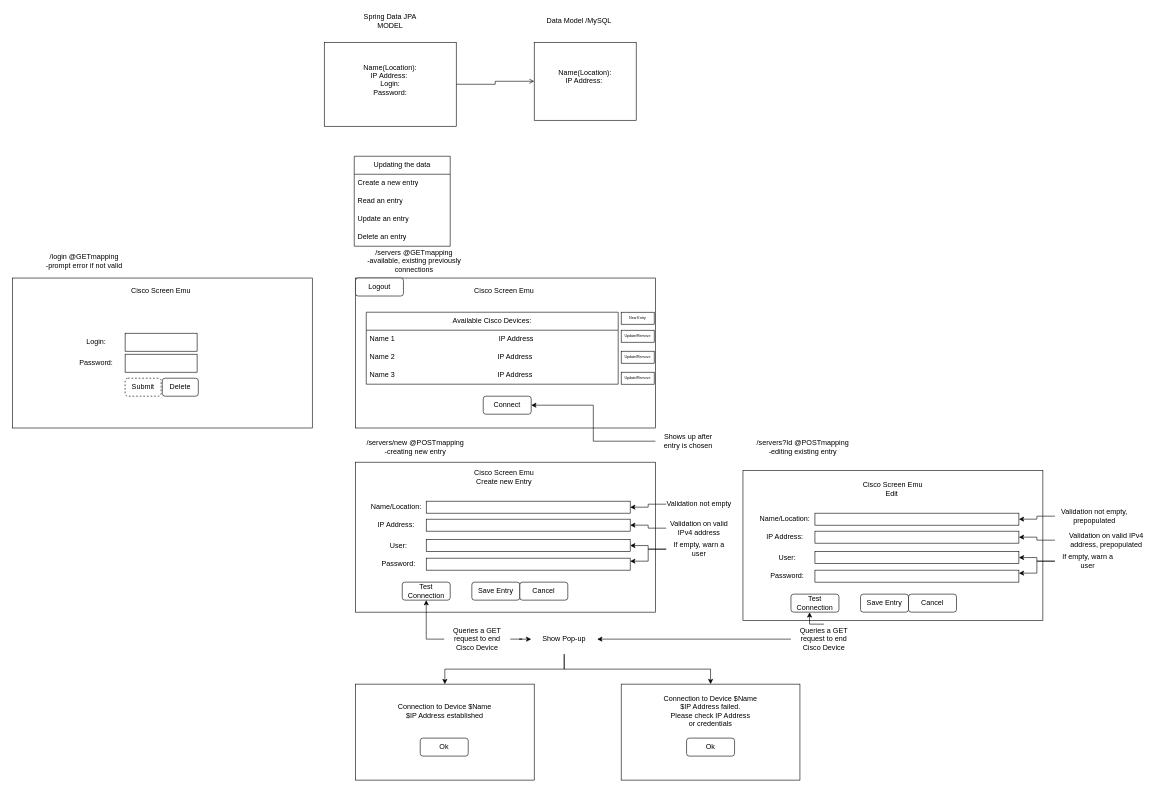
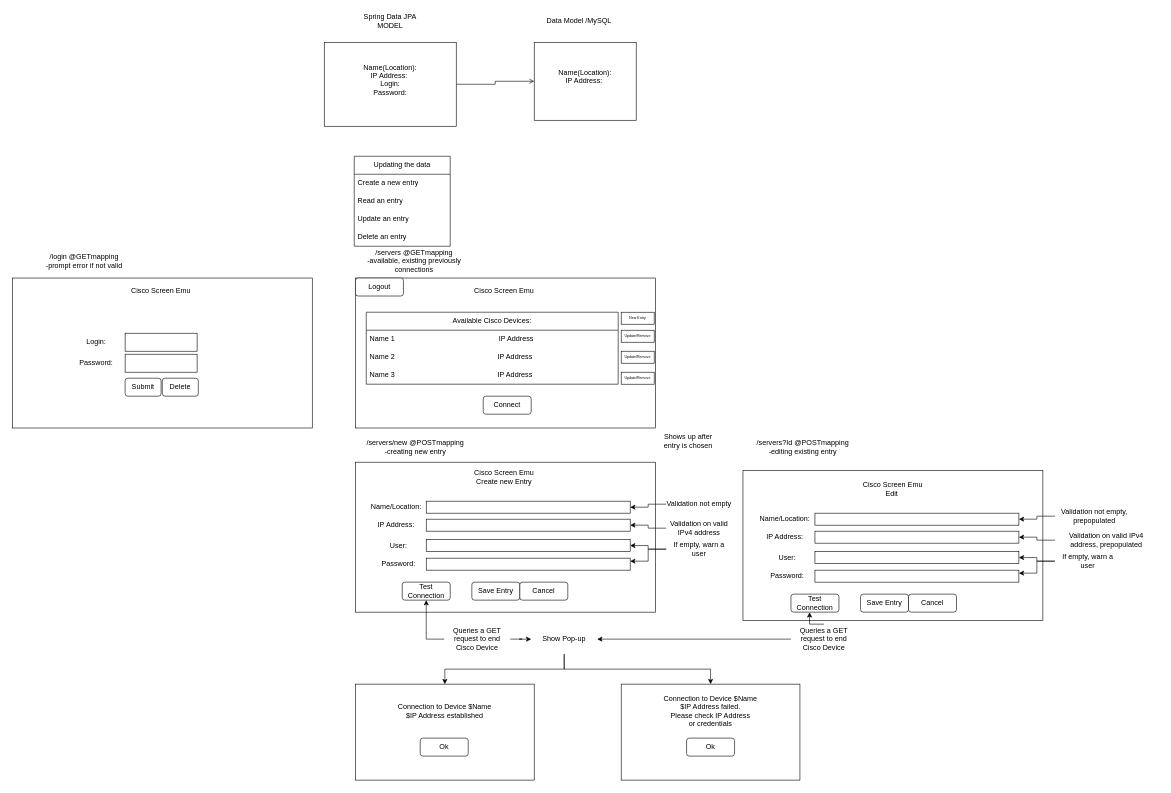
- <mxCell id="90" value="Submit" style="rounded=1;whiteSpace=wrap;html=1;dashed=1;" vertex="1" parent="1"><mxGeometry x="208" y="630" width="60" height="30" as="geometry" /></mxCell>
+ <mxCell id="90" value="Submit" style="rounded=1;whiteSpace=wrap;html=1;" vertex="1" parent="1"><mxGeometry x="208" y="630" width="60" height="30" as="geometry" /></mxCell>
- <mxCell id="45" style="edgeStyle=orthogonalEdgeStyle;rounded=0;orthogonalLoop=1;jettySize=auto;html=1;exitX=0;exitY=0.5;exitDx=0;exitDy=0;entryX=1;entryY=0.5;entryDx=0;entryDy=0;" edge="1" parent="1" source="46" target="44"><mxGeometry relative="1" as="geometry" /></mxCell>
